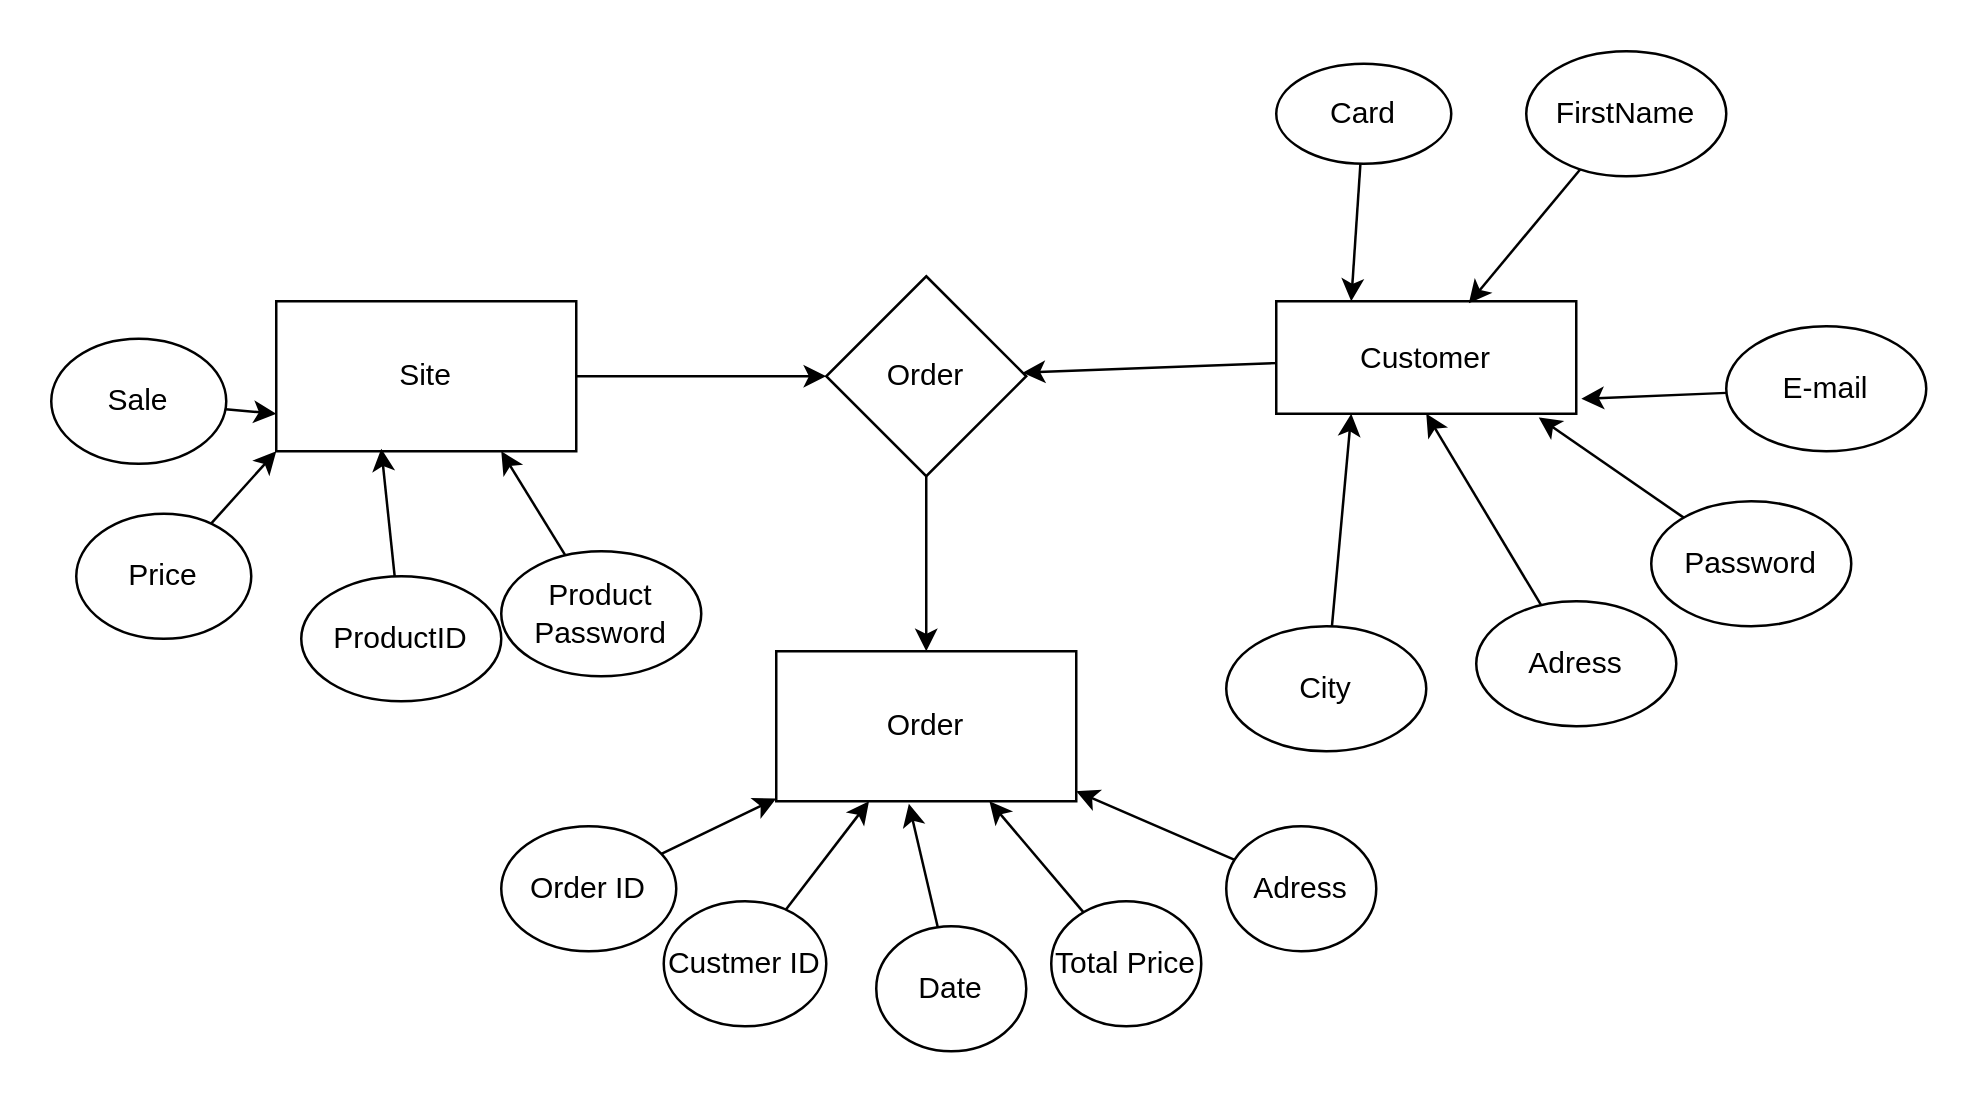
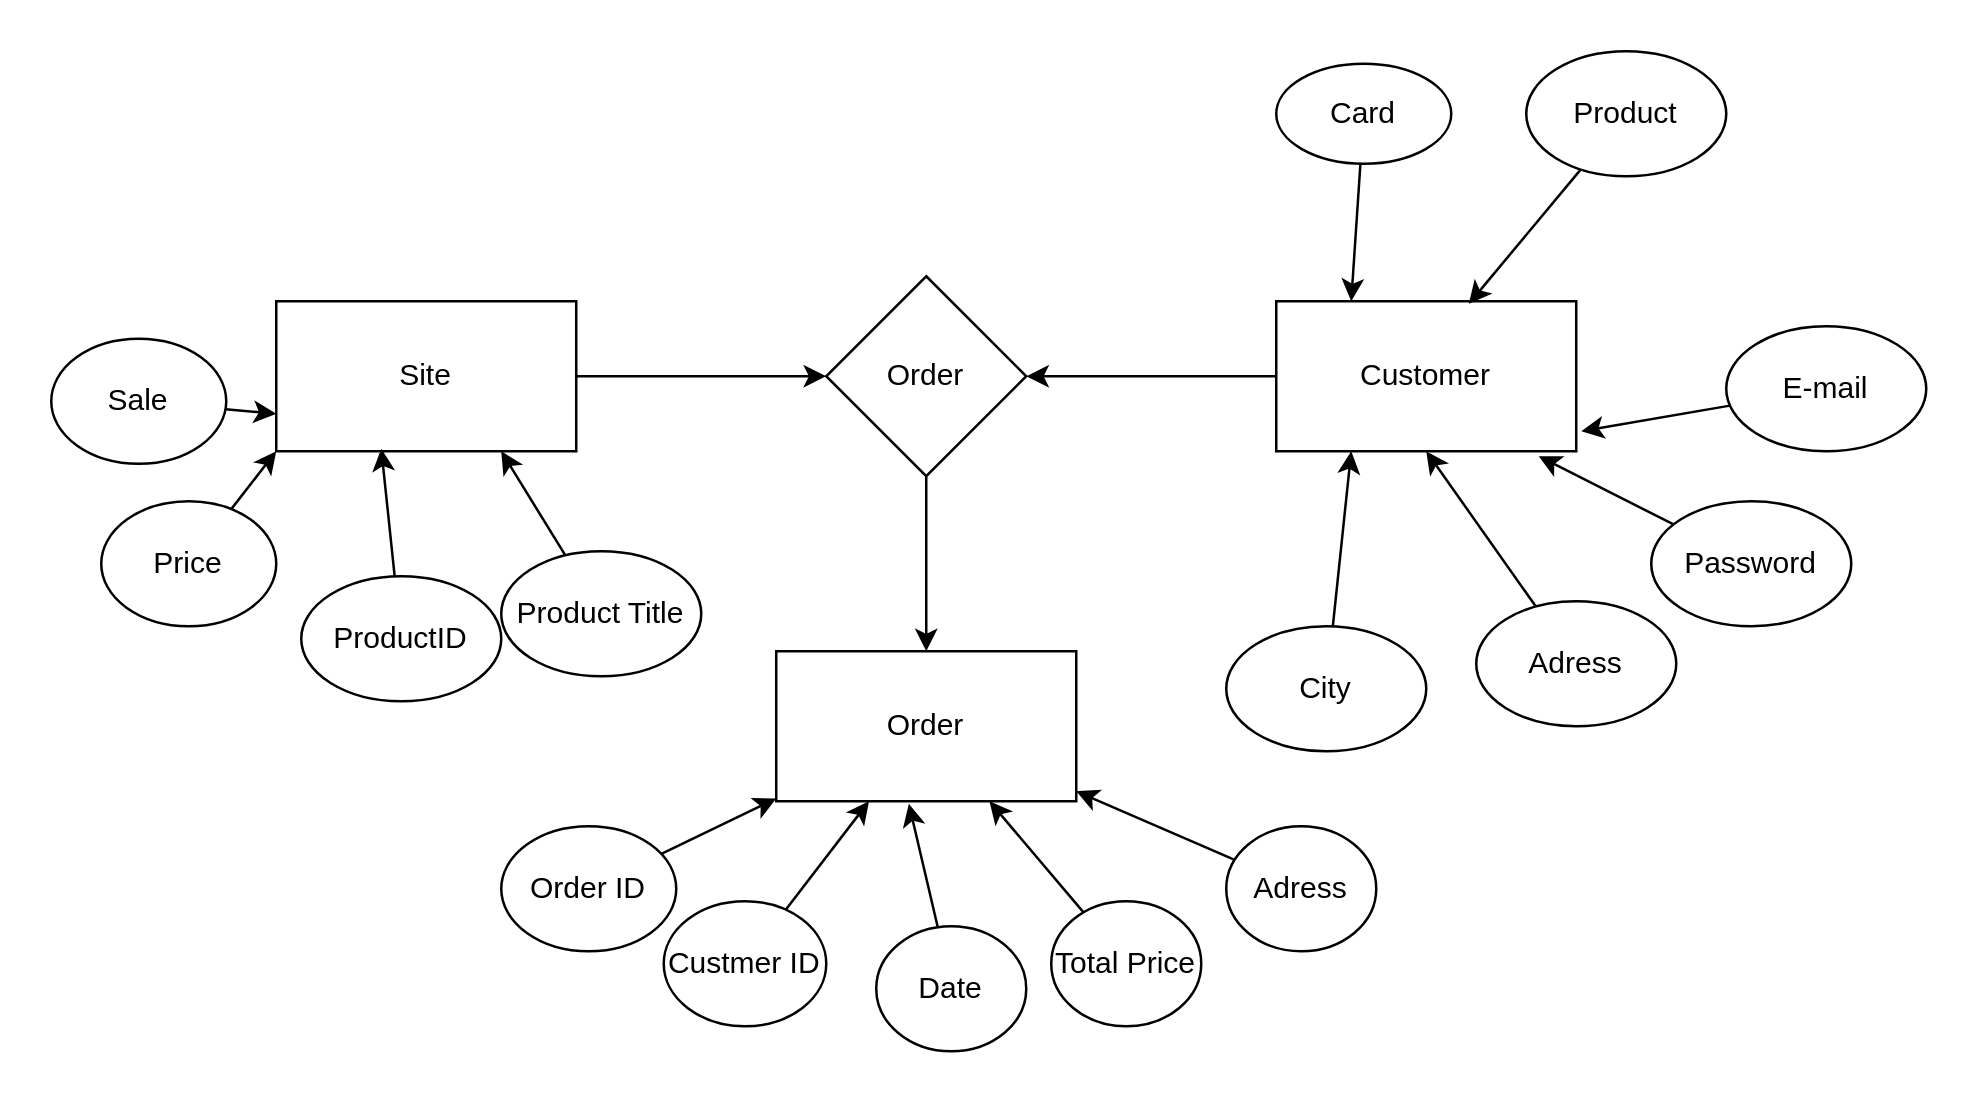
- <mxCell id="16" value="FirstName" style="ellipse;whiteSpace=wrap;html=1;" vertex="1" parent="1"><mxGeometry x="610" y="20" width="80" height="50" as="geometry" /></mxCell>
+ <mxCell id="16" value="Product" style="ellipse;whiteSpace=wrap;html=1;" vertex="1" parent="1"><mxGeometry x="610" y="20" width="80" height="50" as="geometry" /></mxCell>
- <mxCell id="5" value="Customer" style="rounded=0;whiteSpace=wrap;html=1;" vertex="1" parent="1"><mxGeometry x="510" y="120" width="120" height="45" as="geometry" /></mxCell>
+ <mxCell id="5" value="Customer" style="rounded=0;whiteSpace=wrap;html=1;" vertex="1" parent="1"><mxGeometry x="510" y="120" width="120" height="60" as="geometry" /></mxCell>
- <mxCell id="24" value="Price" style="ellipse;whiteSpace=wrap;html=1;" vertex="1" parent="1"><mxGeometry x="30" y="205" width="70" height="50" as="geometry" /></mxCell>
+ <mxCell id="24" value="Price" style="ellipse;whiteSpace=wrap;html=1;" vertex="1" parent="1"><mxGeometry x="40" y="200" width="70" height="50" as="geometry" /></mxCell>
- <mxCell id="20" value="Product Password" style="ellipse;whiteSpace=wrap;html=1;" vertex="1" parent="1"><mxGeometry x="200" y="220" width="80" height="50" as="geometry" /></mxCell>
+ <mxCell id="20" value="Product Title" style="ellipse;whiteSpace=wrap;html=1;" vertex="1" parent="1"><mxGeometry x="200" y="220" width="80" height="50" as="geometry" /></mxCell>
